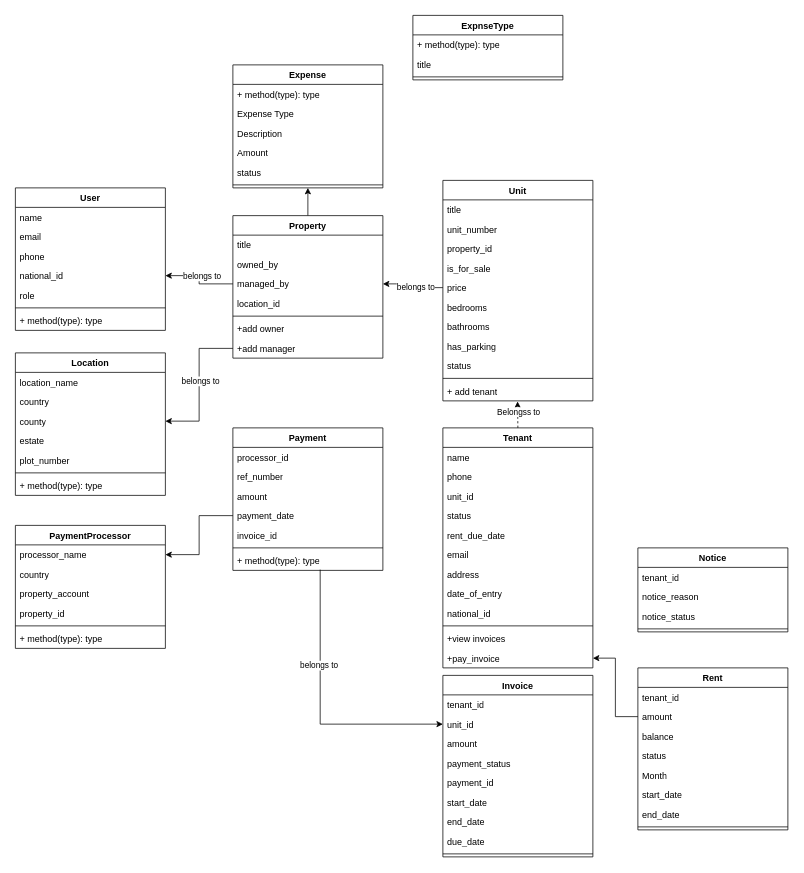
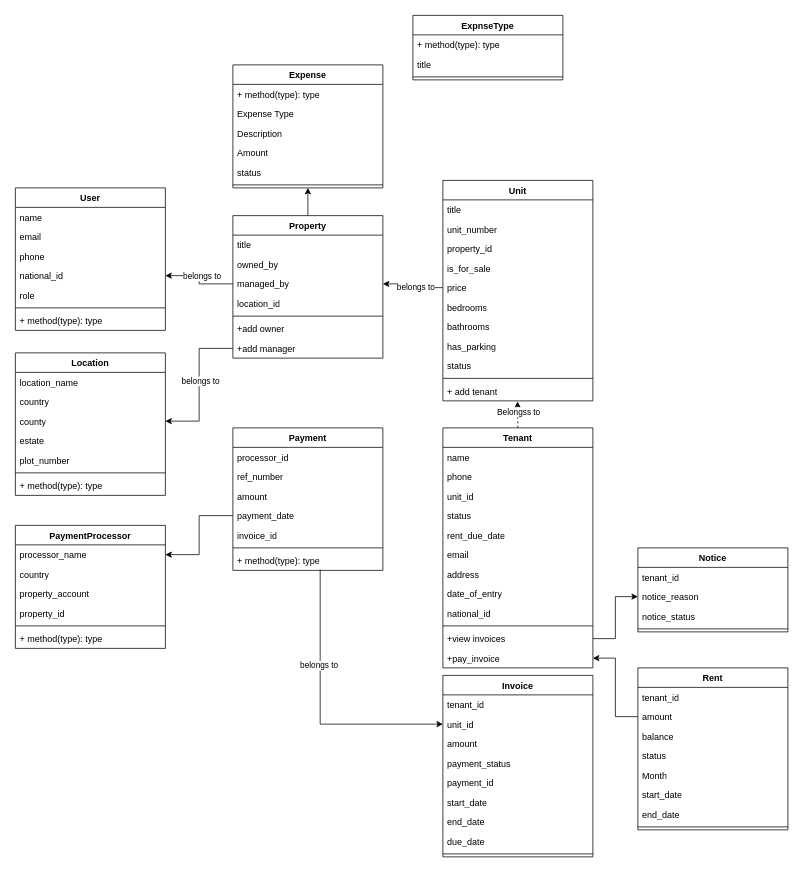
+ <mxCell id="99" style="edgeStyle=orthogonalEdgeStyle;rounded=0;orthogonalLoop=1;jettySize=auto;html=1;exitX=1;exitY=0.5;exitDx=0;exitDy=0;entryX=0;entryY=0.5;entryDx=0;entryDy=0;" parent="1" source="67" target="88" edge="1"><mxGeometry relative="1" as="geometry" /></mxCell>
